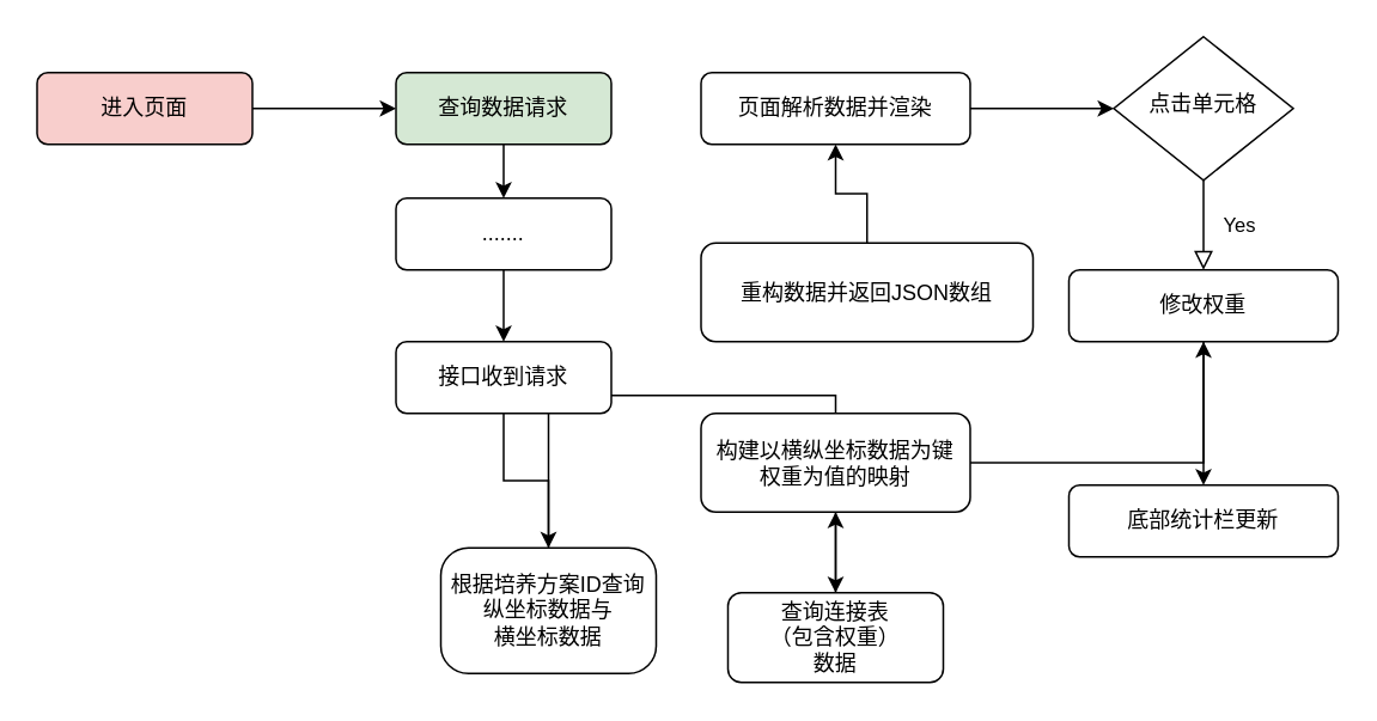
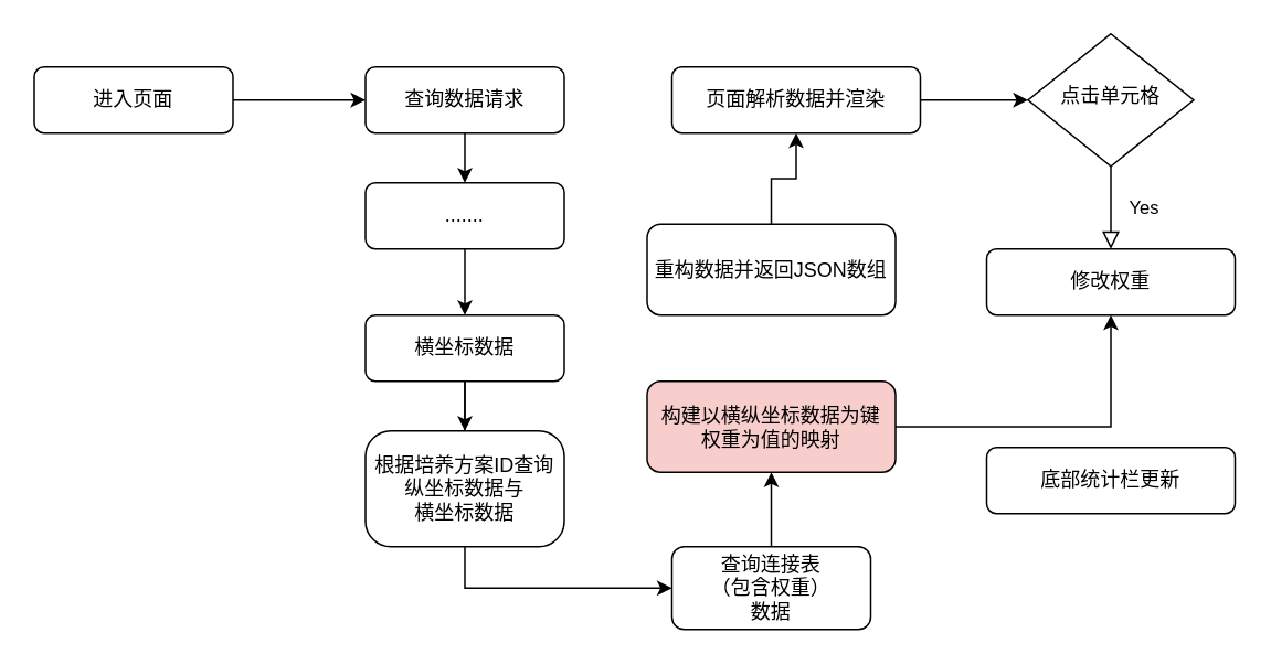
- <mxCell id="3" value="进入页面" style="rounded=1;whiteSpace=wrap;html=1;fontSize=12;glass=0;strokeWidth=1;shadow=0;fillColor=#f8cecc;" parent="1" vertex="1"><mxGeometry x="20" y="40" width="120" height="40" as="geometry" /></mxCell>
+ <mxCell id="3" value="进入页面" style="rounded=1;whiteSpace=wrap;html=1;fontSize=12;glass=0;strokeWidth=1;shadow=0;" parent="1" vertex="1"><mxGeometry x="20" y="40" width="120" height="40" as="geometry" /></mxCell>
- <mxCell id="5" value="查询数据请求" style="rounded=1;whiteSpace=wrap;html=1;fontSize=12;glass=0;strokeWidth=1;shadow=0;fillColor=#d5e8d4;" vertex="1" parent="1"><mxGeometry x="220" y="40" width="120" height="40" as="geometry" /></mxCell>
+ <mxCell id="5" value="查询数据请求" style="rounded=1;whiteSpace=wrap;html=1;fontSize=12;glass=0;strokeWidth=1;shadow=0;" vertex="1" parent="1"><mxGeometry x="220" y="40" width="120" height="40" as="geometry" /></mxCell>
- <mxCell id="19" value="页面解析数据并渲染" style="rounded=1;whiteSpace=wrap;html=1;fontSize=12;glass=0;strokeWidth=1;shadow=0;" vertex="1" parent="1"><mxGeometry x="390" y="40" width="150" height="40" as="geometry" /></mxCell>
+ <mxCell id="19" value="页面解析数据并渲染" style="rounded=1;whiteSpace=wrap;html=1;fontSize=12;glass=0;strokeWidth=1;shadow=0;" vertex="1" parent="1"><mxGeometry x="405" y="40" width="150" height="40" as="geometry" /></mxCell>
- <mxCell id="17" value="重构数据并返回JSON数组" style="rounded=1;whiteSpace=wrap;html=1;fontSize=12;glass=0;strokeWidth=1;shadow=0;" vertex="1" parent="1"><mxGeometry x="390" y="135" width="185" height="55" as="geometry" /></mxCell>
+ <mxCell id="17" value="重构数据并返回JSON数组" style="rounded=1;whiteSpace=wrap;html=1;fontSize=12;glass=0;strokeWidth=1;shadow=0;" vertex="1" parent="1"><mxGeometry x="390" y="135" width="150" height="55" as="geometry" /></mxCell>
- <mxCell id="10" value="接口收到请求" style="rounded=1;whiteSpace=wrap;html=1;fontSize=12;glass=0;strokeWidth=1;shadow=0;" vertex="1" parent="1"><mxGeometry x="220" y="190" width="120" height="40" as="geometry" /></mxCell>
+ <mxCell id="10" value="横坐标数据" style="rounded=1;whiteSpace=wrap;html=1;fontSize=12;glass=0;strokeWidth=1;shadow=0;" vertex="1" parent="1"><mxGeometry x="220" y="190" width="120" height="40" as="geometry" /></mxCell>
- <mxCell id="15" value="构建以横纵坐标数据为键&lt;br&gt;权重为值的映射" style="rounded=1;whiteSpace=wrap;html=1;fontSize=12;glass=0;strokeWidth=1;shadow=0;" vertex="1" parent="1"><mxGeometry x="390" y="230" width="150" height="55" as="geometry" /></mxCell>
+ <mxCell id="15" value="构建以横纵坐标数据为键&lt;br&gt;权重为值的映射" style="rounded=1;whiteSpace=wrap;html=1;fontSize=12;glass=0;strokeWidth=1;shadow=0;fillColor=#f8cecc;" vertex="1" parent="1"><mxGeometry x="390" y="230" width="150" height="55" as="geometry" /></mxCell>
- <mxCell id="22" value="" style="edgeStyle=orthogonalEdgeStyle;rounded=0;orthogonalLoop=1;jettySize=auto;html=1;" edge="1" parent="1" source="23" target="24"><mxGeometry relative="1" as="geometry" /></mxCell>
- <mxCell id="11" value="根据培养方案ID查询&lt;br&gt;纵坐标数据与&lt;br&gt;横坐标数据" style="rounded=1;whiteSpace=wrap;html=1;fontSize=12;glass=0;strokeWidth=1;shadow=0;arcSize=22;" vertex="1" parent="1"><mxGeometry x="245" y="305" width="120" height="70" as="geometry" /></mxCell>
+ <mxCell id="11" value="根据培养方案ID查询&lt;br&gt;纵坐标数据与&lt;br&gt;横坐标数据" style="rounded=1;whiteSpace=wrap;html=1;fontSize=12;glass=0;strokeWidth=1;shadow=0;arcSize=22;" vertex="1" parent="1"><mxGeometry x="220" y="260" width="120" height="70" as="geometry" /></mxCell>
